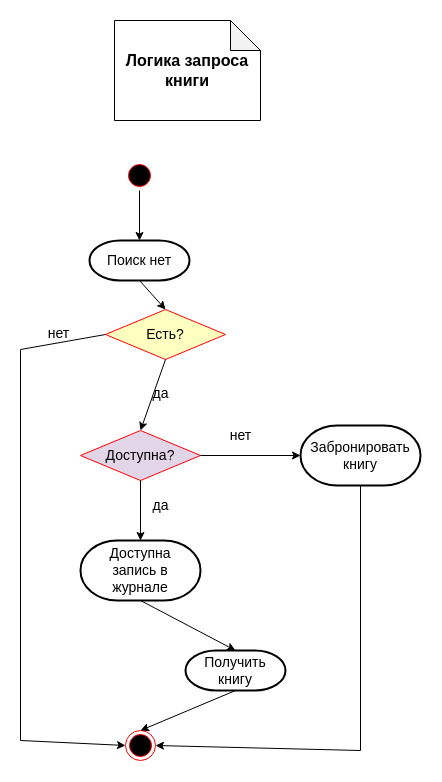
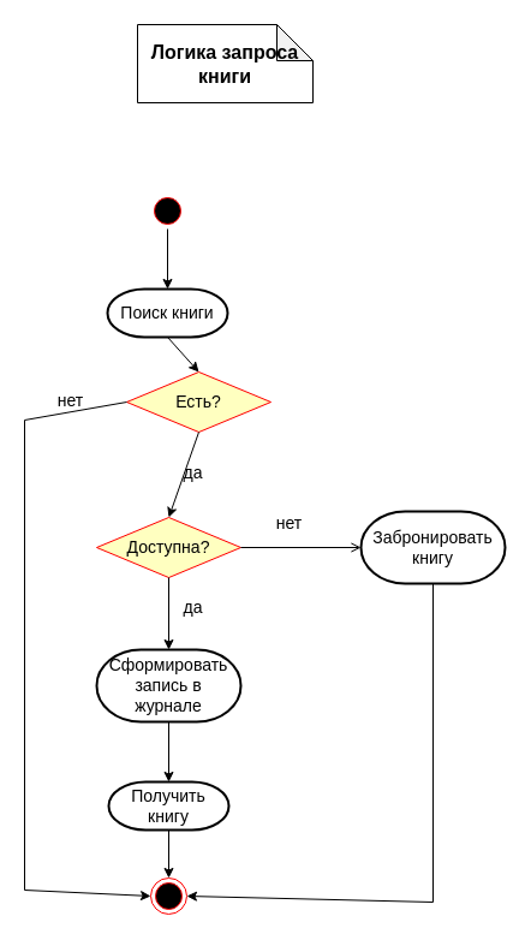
- <mxCell id="2" value="&lt;font style=&quot;font-size: 16px;&quot;&gt;&lt;b&gt;Логика запроса книги&lt;/b&gt;&lt;/font&gt;" style="shape=note;whiteSpace=wrap;html=1;backgroundOutline=1;darkOpacity=0.05;" vertex="1" parent="1"><mxGeometry x="114" y="20" width="146" height="100" as="geometry" /></mxCell>
+ <mxCell id="2" value="&lt;font style=&quot;font-size: 16px;&quot;&gt;&lt;b&gt;Логика запроса книги&lt;/b&gt;&lt;/font&gt;" style="shape=note;whiteSpace=wrap;html=1;backgroundOutline=1;darkOpacity=0.05;" vertex="1" parent="1"><mxGeometry x="114" y="20" width="146" height="65" as="geometry" /></mxCell>
- <mxCell id="5" value="&lt;font style=&quot;font-size: 14px;&quot;&gt;Поиск нет&lt;/font&gt;" style="strokeWidth=2;html=1;shape=mxgraph.flowchart.terminator;whiteSpace=wrap;" vertex="1" parent="1"><mxGeometry x="89" y="240" width="100" height="40" as="geometry" /></mxCell>
+ <mxCell id="5" value="&lt;font style=&quot;font-size: 14px;&quot;&gt;Поиск книги&lt;/font&gt;" style="strokeWidth=2;html=1;shape=mxgraph.flowchart.terminator;whiteSpace=wrap;" vertex="1" parent="1"><mxGeometry x="89" y="240" width="100" height="40" as="geometry" /></mxCell>
- <mxCell id="10" value="&lt;font style=&quot;font-size: 14px;&quot;&gt;Доступна?&lt;/font&gt;" style="rhombus;whiteSpace=wrap;html=1;fontColor=#000000;fillColor=#e1d5e7;strokeColor=#ff0000;" vertex="1" parent="1"><mxGeometry x="80" y="430" width="120" height="50" as="geometry" /></mxCell>
+ <mxCell id="10" value="&lt;font style=&quot;font-size: 14px;&quot;&gt;Доступна?&lt;/font&gt;" style="rhombus;whiteSpace=wrap;html=1;fontColor=#000000;fillColor=#ffffc0;strokeColor=#ff0000;" vertex="1" parent="1"><mxGeometry x="80" y="430" width="120" height="50" as="geometry" /></mxCell>
- <mxCell id="22" value="" style="endArrow=classic;html=1;rounded=0;exitX=1;exitY=0.5;exitDx=0;exitDy=0;entryX=0;entryY=0.5;entryDx=0;entryDy=0;entryPerimeter=0;" edge="1" parent="1" source="10" target="21"><mxGeometry width="50" height="50" relative="1" as="geometry"><mxPoint x="240" y="450" as="sourcePoint" /><mxPoint x="290" y="400" as="targetPoint" /></mxGeometry></mxCell>
+ <mxCell id="22" value="" style="endArrow=open;html=1;rounded=0;exitX=1;exitY=0.5;exitDx=0;exitDy=0;entryX=0;entryY=0.5;entryDx=0;entryDy=0;entryPerimeter=0;" edge="1" parent="1" source="10" target="21"><mxGeometry width="50" height="50" relative="1" as="geometry"><mxPoint x="240" y="450" as="sourcePoint" /><mxPoint x="290" y="400" as="targetPoint" /></mxGeometry></mxCell>
- <mxCell id="12" value="&lt;font style=&quot;font-size: 14px;&quot;&gt;Доступна&lt;/font&gt;&lt;div&gt;&lt;font style=&quot;font-size: 14px;&quot;&gt;запись в&lt;/font&gt;&lt;/div&gt;&lt;div&gt;&lt;font style=&quot;font-size: 14px;&quot;&gt;журнале&lt;/font&gt;&lt;/div&gt;" style="strokeWidth=2;html=1;shape=mxgraph.flowchart.terminator;whiteSpace=wrap;" vertex="1" parent="1"><mxGeometry x="80" y="540" width="120" height="60" as="geometry" /></mxCell>
+ <mxCell id="12" value="&lt;font style=&quot;font-size: 14px;&quot;&gt;Сформировать&lt;/font&gt;&lt;div&gt;&lt;font style=&quot;font-size: 14px;&quot;&gt;запись в&lt;/font&gt;&lt;/div&gt;&lt;div&gt;&lt;font style=&quot;font-size: 14px;&quot;&gt;журнале&lt;/font&gt;&lt;/div&gt;" style="strokeWidth=2;html=1;shape=mxgraph.flowchart.terminator;whiteSpace=wrap;" vertex="1" parent="1"><mxGeometry x="80" y="540" width="120" height="60" as="geometry" /></mxCell>
- <mxCell id="13" value="&lt;font style=&quot;font-size: 14px;&quot;&gt;Получить книгу&lt;/font&gt;" style="strokeWidth=2;html=1;shape=mxgraph.flowchart.terminator;whiteSpace=wrap;" vertex="1" parent="1"><mxGeometry x="185" y="650" width="100" height="40" as="geometry" /></mxCell>
+ <mxCell id="13" value="&lt;font style=&quot;font-size: 14px;&quot;&gt;Получить книгу&lt;/font&gt;" style="strokeWidth=2;html=1;shape=mxgraph.flowchart.terminator;whiteSpace=wrap;" vertex="1" parent="1"><mxGeometry x="90" y="650" width="100" height="40" as="geometry" /></mxCell>
